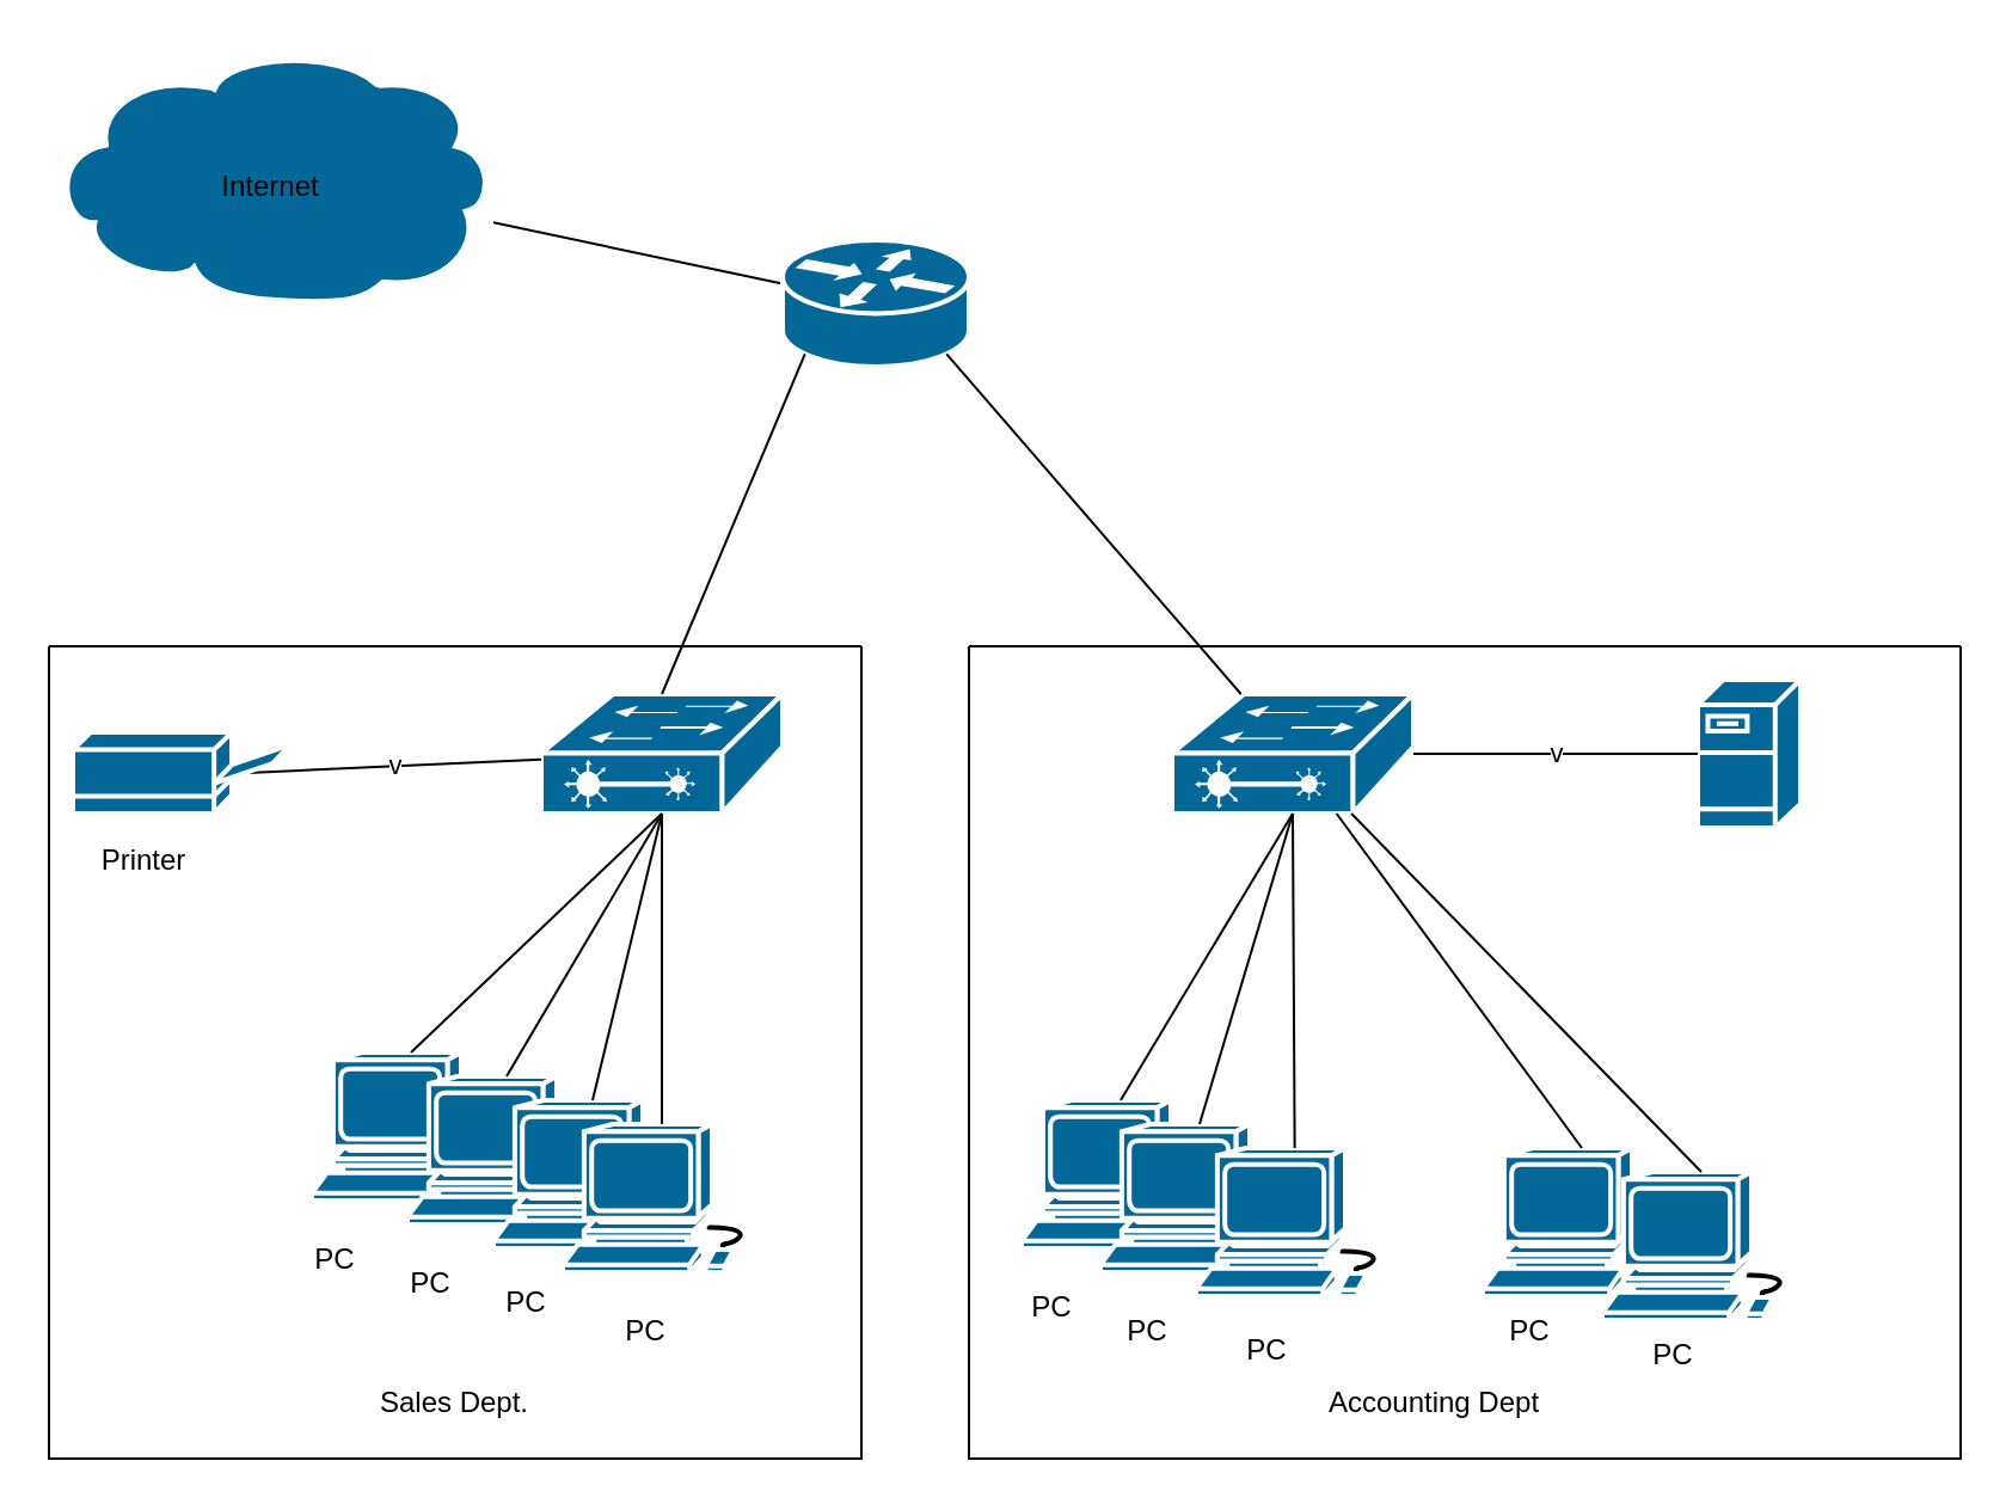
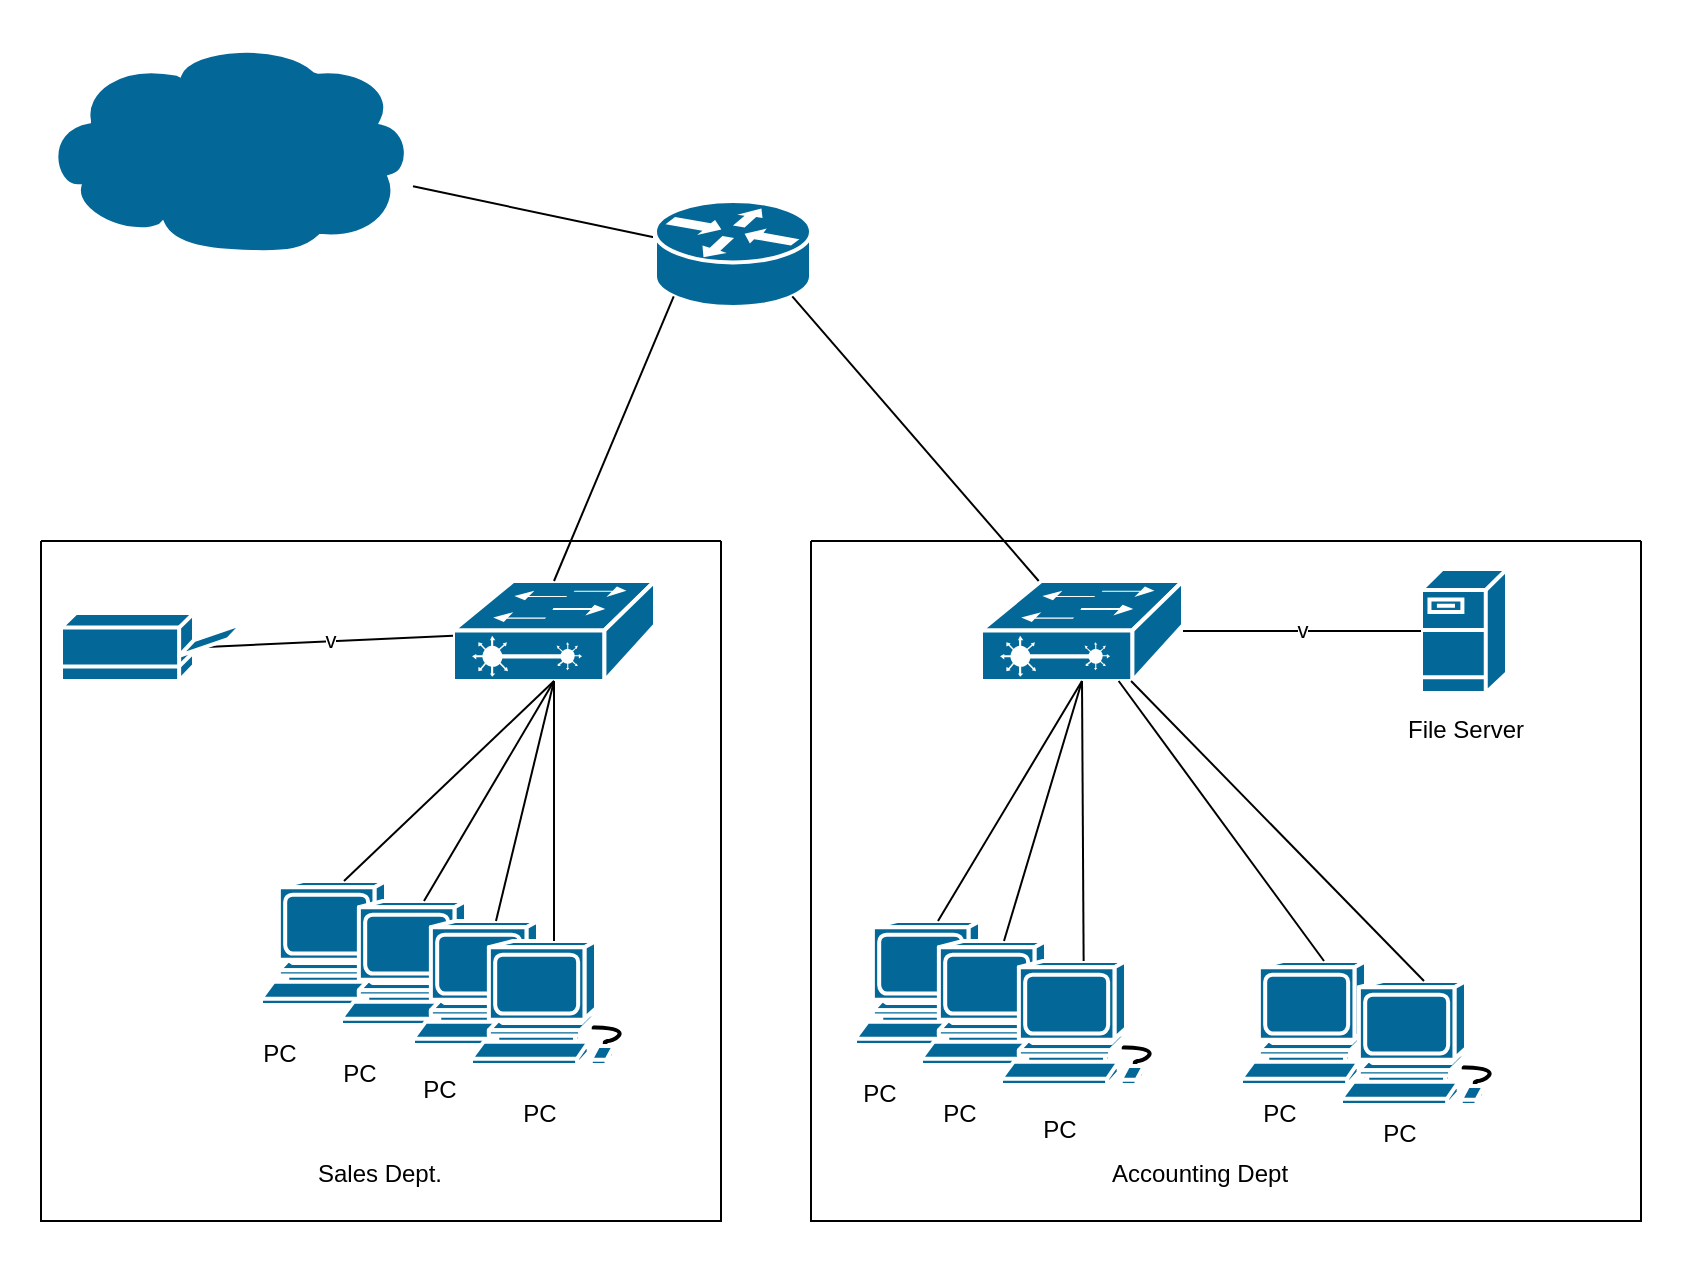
- <mxCell id="44" value="Internet&lt;div&gt;&lt;br&gt;&lt;/div&gt;" style="text;html=1;align=center;verticalAlign=middle;whiteSpace=wrap;rounded=0;" vertex="1" parent="1"><mxGeometry x="83" y="70" width="60" height="30" as="geometry" /></mxCell>
- <mxCell id="26" value="&lt;div&gt;Printer&lt;/div&gt;" style="text;html=1;align=center;verticalAlign=middle;whiteSpace=wrap;rounded=0;" vertex="1" parent="20"><mxGeometry x="10" y="75" width="60" height="30" as="geometry" /></mxCell>
+ <mxCell id="40" value="&lt;div&gt;File Server&lt;/div&gt;" style="text;html=1;align=center;verticalAlign=middle;whiteSpace=wrap;rounded=0;" vertex="1" parent="28"><mxGeometry x="298" y="80" width="60" height="30" as="geometry" /></mxCell>
